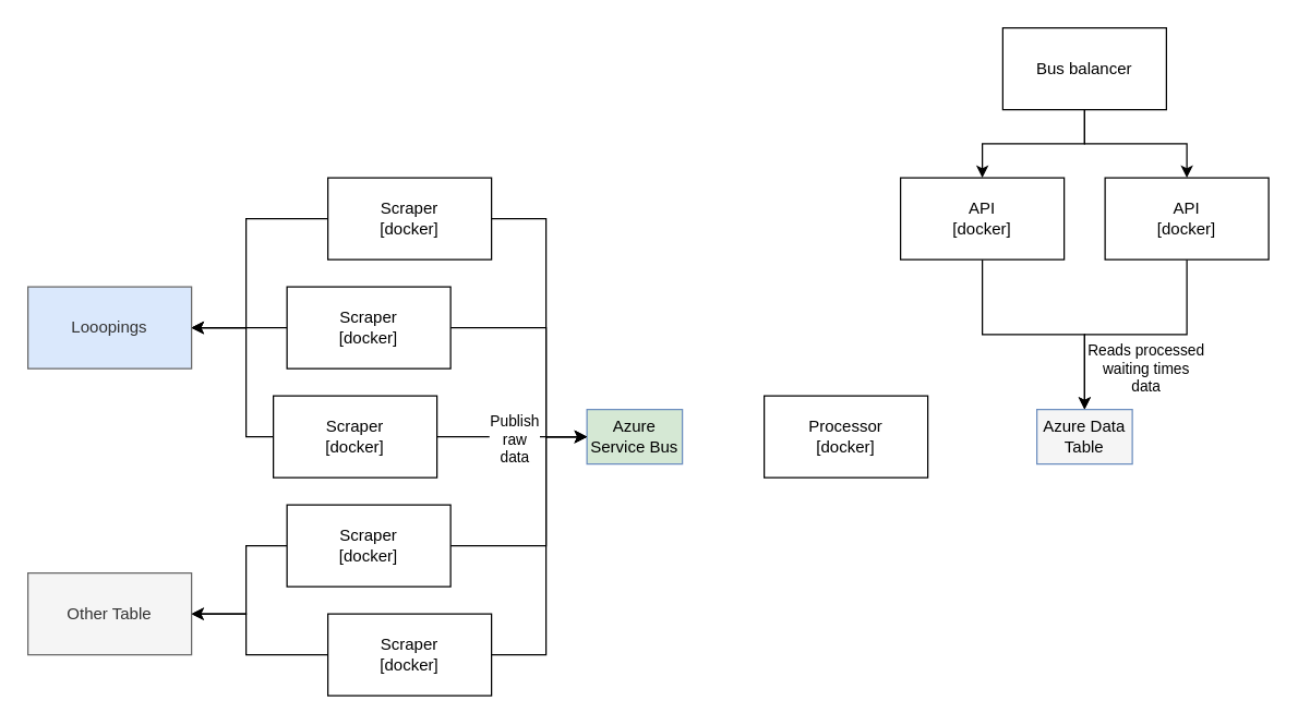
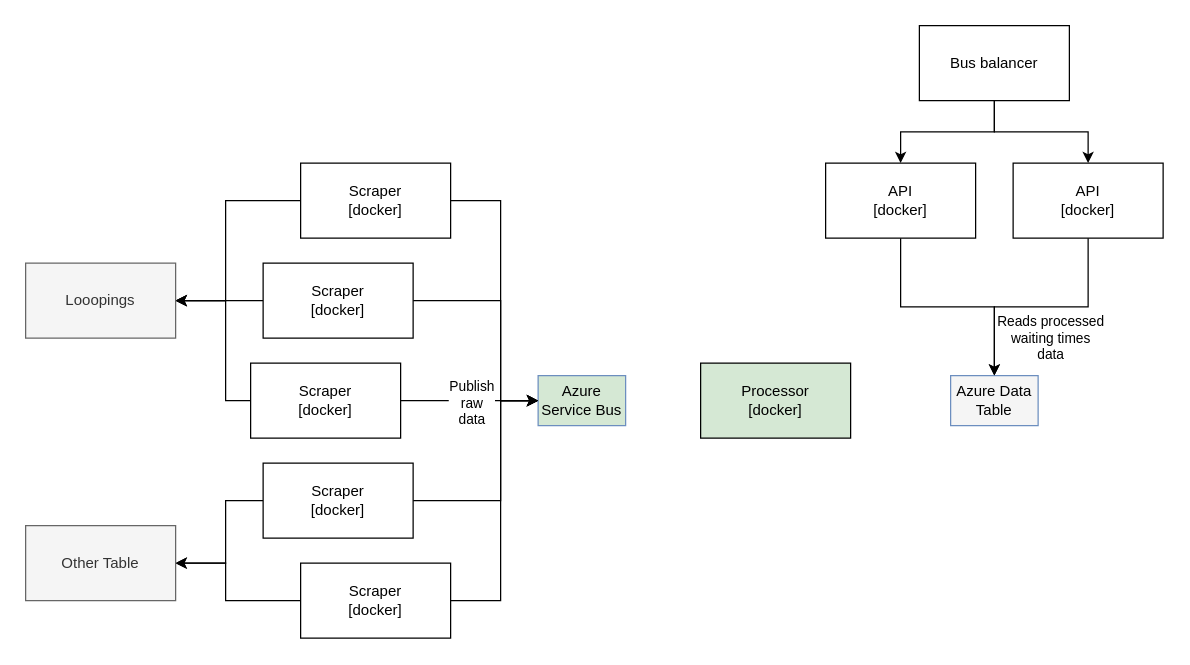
- <mxCell id="28" value="Looopings" style="rounded=0;whiteSpace=wrap;html=1;fillColor=#dae8fc;fontColor=#333333;strokeColor=#666666;" vertex="1" parent="1"><mxGeometry x="20" y="210" width="120" height="60" as="geometry" /></mxCell>
+ <mxCell id="28" value="Looopings" style="rounded=0;whiteSpace=wrap;html=1;fillColor=#f5f5f5;fontColor=#333333;strokeColor=#666666;" vertex="1" parent="1"><mxGeometry x="20" y="210" width="120" height="60" as="geometry" /></mxCell>
- <mxCell id="7" value="&lt;div&gt;Processor&lt;/div&gt;&lt;div&gt;[docker]&lt;/div&gt;" style="rounded=0;whiteSpace=wrap;html=1;" parent="1" vertex="1"><mxGeometry x="560" y="290" width="120" height="60" as="geometry" /></mxCell>
+ <mxCell id="7" value="&lt;div&gt;Processor&lt;/div&gt;&lt;div&gt;[docker]&lt;/div&gt;" style="rounded=0;whiteSpace=wrap;html=1;fillColor=#d5e8d4;" parent="1" vertex="1"><mxGeometry x="560" y="290" width="120" height="60" as="geometry" /></mxCell>
